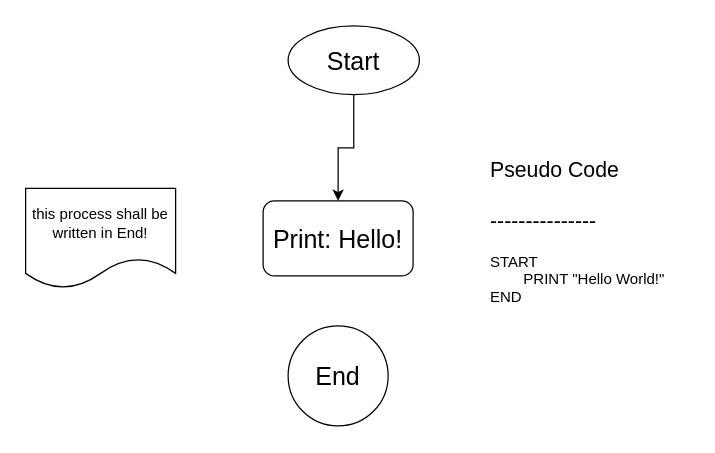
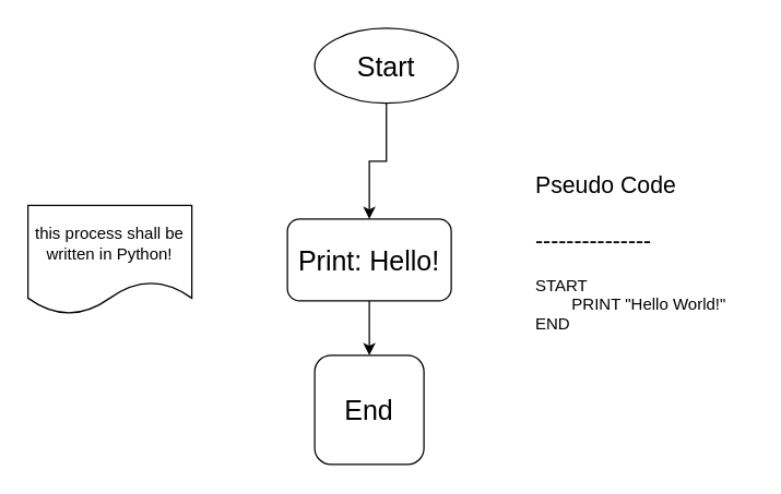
- <mxCell id="7" value="this process shall be written in End!" style="shape=document;whiteSpace=wrap;html=1;boundedLbl=1;" parent="1" vertex="1"><mxGeometry x="20" y="150" width="120" height="80" as="geometry" /></mxCell>
+ <mxCell id="7" value="this process shall be written in Python!" style="shape=document;whiteSpace=wrap;html=1;boundedLbl=1;" parent="1" vertex="1"><mxGeometry x="20" y="150" width="120" height="80" as="geometry" /></mxCell>
+ <mxCell id="4" value="" style="edgeStyle=orthogonalEdgeStyle;rounded=0;orthogonalLoop=1;jettySize=auto;html=1;" parent="1" source="5" target="6" edge="1"><mxGeometry relative="1" as="geometry" /></mxCell>
- <mxCell id="6" value="&lt;font style=&quot;font-size: 20px;&quot;&gt;End&lt;/font&gt;" style="ellipse;whiteSpace=wrap;html=1;rounded=1;" parent="1" vertex="1"><mxGeometry x="230" y="260" width="80" height="80" as="geometry" /></mxCell>
+ <mxCell id="6" value="&lt;font style=&quot;font-size: 20px;&quot;&gt;End&lt;/font&gt;" style="whiteSpace=wrap;html=1;rounded=1;" parent="1" vertex="1"><mxGeometry x="230" y="260" width="80" height="80" as="geometry" /></mxCell>
